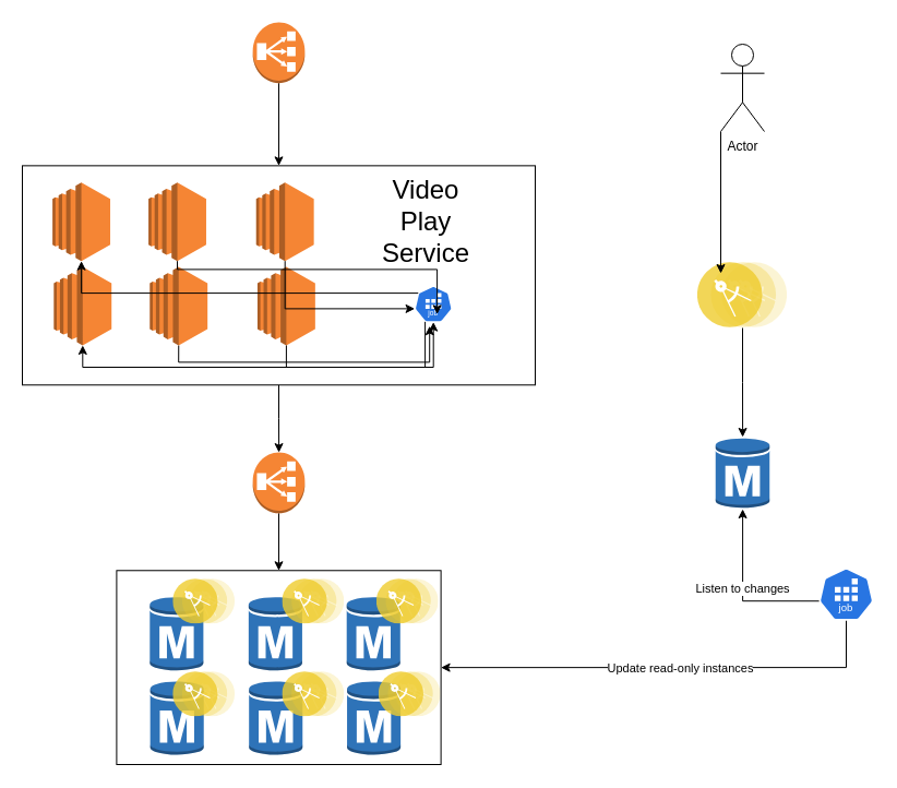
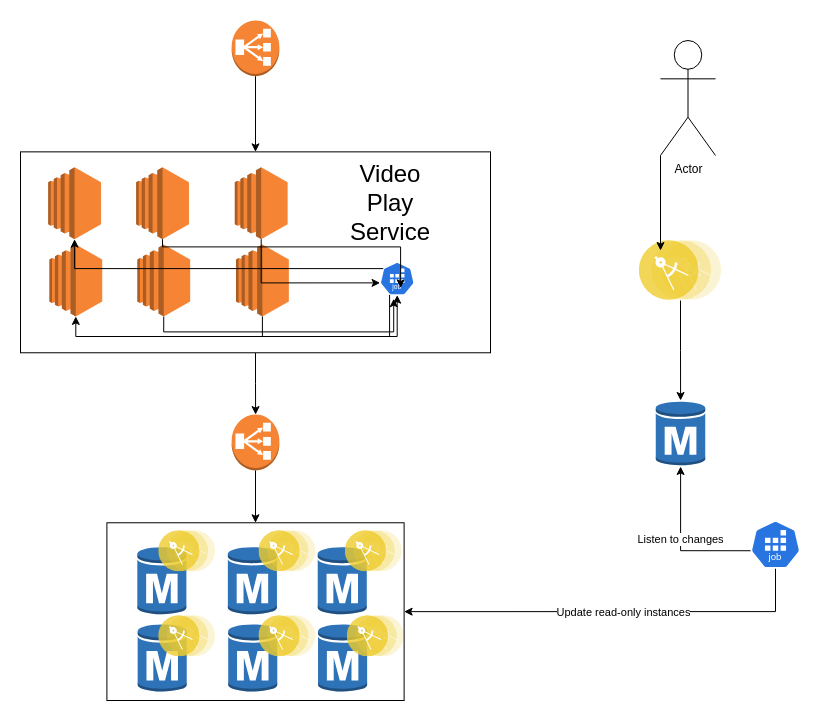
- <mxCell id="36" value="Actor" style="shape=umlActor;verticalLabelPosition=bottom;verticalAlign=top;html=1;outlineConnect=0;" vertex="1" parent="1"><mxGeometry x="660" y="40" width="40" height="80" as="geometry" /></mxCell>
+ <mxCell id="36" value="Actor" style="shape=umlActor;verticalLabelPosition=bottom;verticalAlign=top;html=1;outlineConnect=0;" vertex="1" parent="1"><mxGeometry x="660" y="40" width="55" height="115" as="geometry" /></mxCell>
